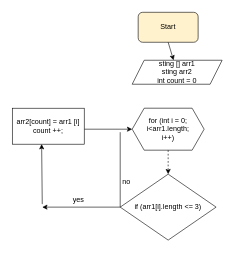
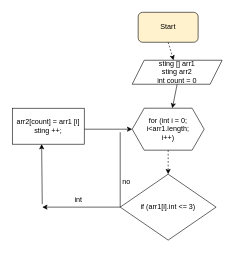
- <mxCell id="3" value="" style="endArrow=classic;html=1;rounded=0;exitX=0.5;exitY=1;exitDx=0;exitDy=0;" parent="1" source="2" target="4" edge="1"><mxGeometry width="50" height="50" relative="1" as="geometry"><mxPoint x="460" y="270" as="sourcePoint" /><mxPoint x="280" y="110" as="targetPoint" /></mxGeometry></mxCell>
+ <mxCell id="3" value="" style="endArrow=classic;html=1;rounded=0;exitX=0.5;exitY=1;exitDx=0;exitDy=0;dashed=1;" parent="1" source="2" target="4" edge="1"><mxGeometry width="50" height="50" relative="1" as="geometry"><mxPoint x="460" y="270" as="sourcePoint" /><mxPoint x="280" y="110" as="targetPoint" /></mxGeometry></mxCell>
+ <mxCell id="5" value="" style="endArrow=classic;html=1;rounded=0;exitX=0.5;exitY=1;exitDx=0;exitDy=0;" parent="1" source="4" target="6" edge="1"><mxGeometry width="50" height="50" relative="1" as="geometry"><mxPoint x="460" y="260" as="sourcePoint" /><mxPoint x="280" y="190" as="targetPoint" /></mxGeometry></mxCell>
- <mxCell id="12" value="arr2[count] = arr1 [i]&lt;br&gt;count ++;" style="rounded=0;whiteSpace=wrap;html=1;" vertex="1" parent="1"><mxGeometry x="20" y="180" width="120" height="60" as="geometry" /></mxCell>
+ <mxCell id="12" value="arr2[count] = arr1 [i]&lt;br&gt;sting ++;" style="rounded=0;whiteSpace=wrap;html=1;" vertex="1" parent="1"><mxGeometry x="20" y="180" width="120" height="60" as="geometry" /></mxCell>
- <mxCell id="15" value="yes" style="text;html=1;align=center;verticalAlign=middle;resizable=0;points=[];autosize=1;strokeColor=none;fillColor=none;" vertex="1" parent="1"><mxGeometry x="110" y="318" width="40" height="30" as="geometry" /></mxCell>
+ <mxCell id="15" value="int" style="text;html=1;align=center;verticalAlign=middle;resizable=0;points=[];autosize=1;strokeColor=none;fillColor=none;" vertex="1" parent="1"><mxGeometry x="110" y="318" width="40" height="30" as="geometry" /></mxCell>
- <mxCell id="8" value="if (arr1[i].length &amp;lt;= 3)" style="rhombus;whiteSpace=wrap;html=1;" parent="1" vertex="1"><mxGeometry x="200" y="290" width="160" height="110" as="geometry" /></mxCell>
+ <mxCell id="8" value="if (arr1[i].int &amp;lt;= 3)" style="rhombus;whiteSpace=wrap;html=1;" parent="1" vertex="1"><mxGeometry x="200" y="290" width="160" height="110" as="geometry" /></mxCell>
